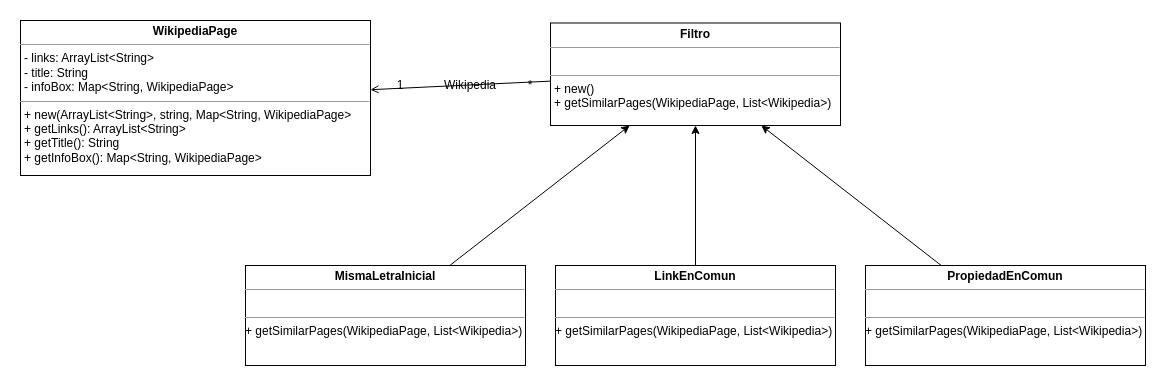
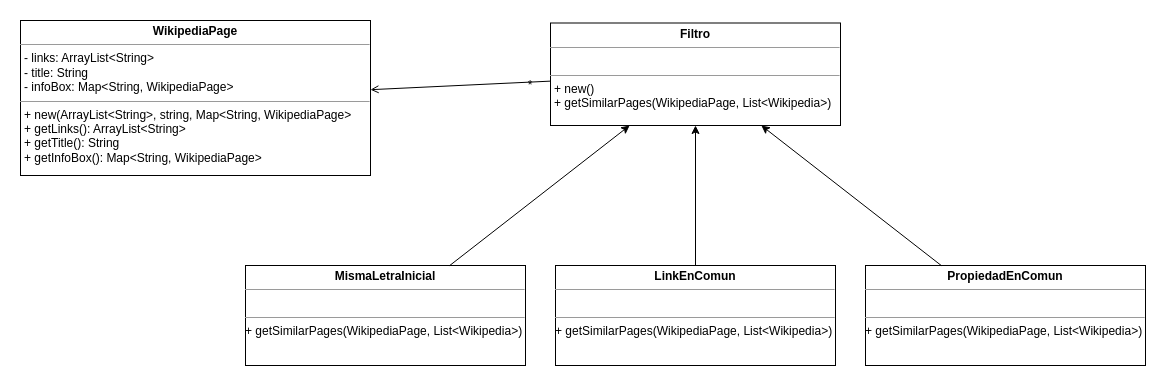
- <mxCell id="7" value="1" style="text;html=1;strokeColor=none;fillColor=none;align=center;verticalAlign=middle;whiteSpace=wrap;rounded=0;" parent="1" vertex="1"><mxGeometry x="380" y="75" width="40" height="20" as="geometry" /></mxCell>
- <mxCell id="5" value="Wikipedia" style="text;html=1;strokeColor=none;fillColor=none;align=center;verticalAlign=middle;whiteSpace=wrap;rounded=0;" parent="1" vertex="1"><mxGeometry x="450" y="75" width="40" height="20" as="geometry" /></mxCell>
